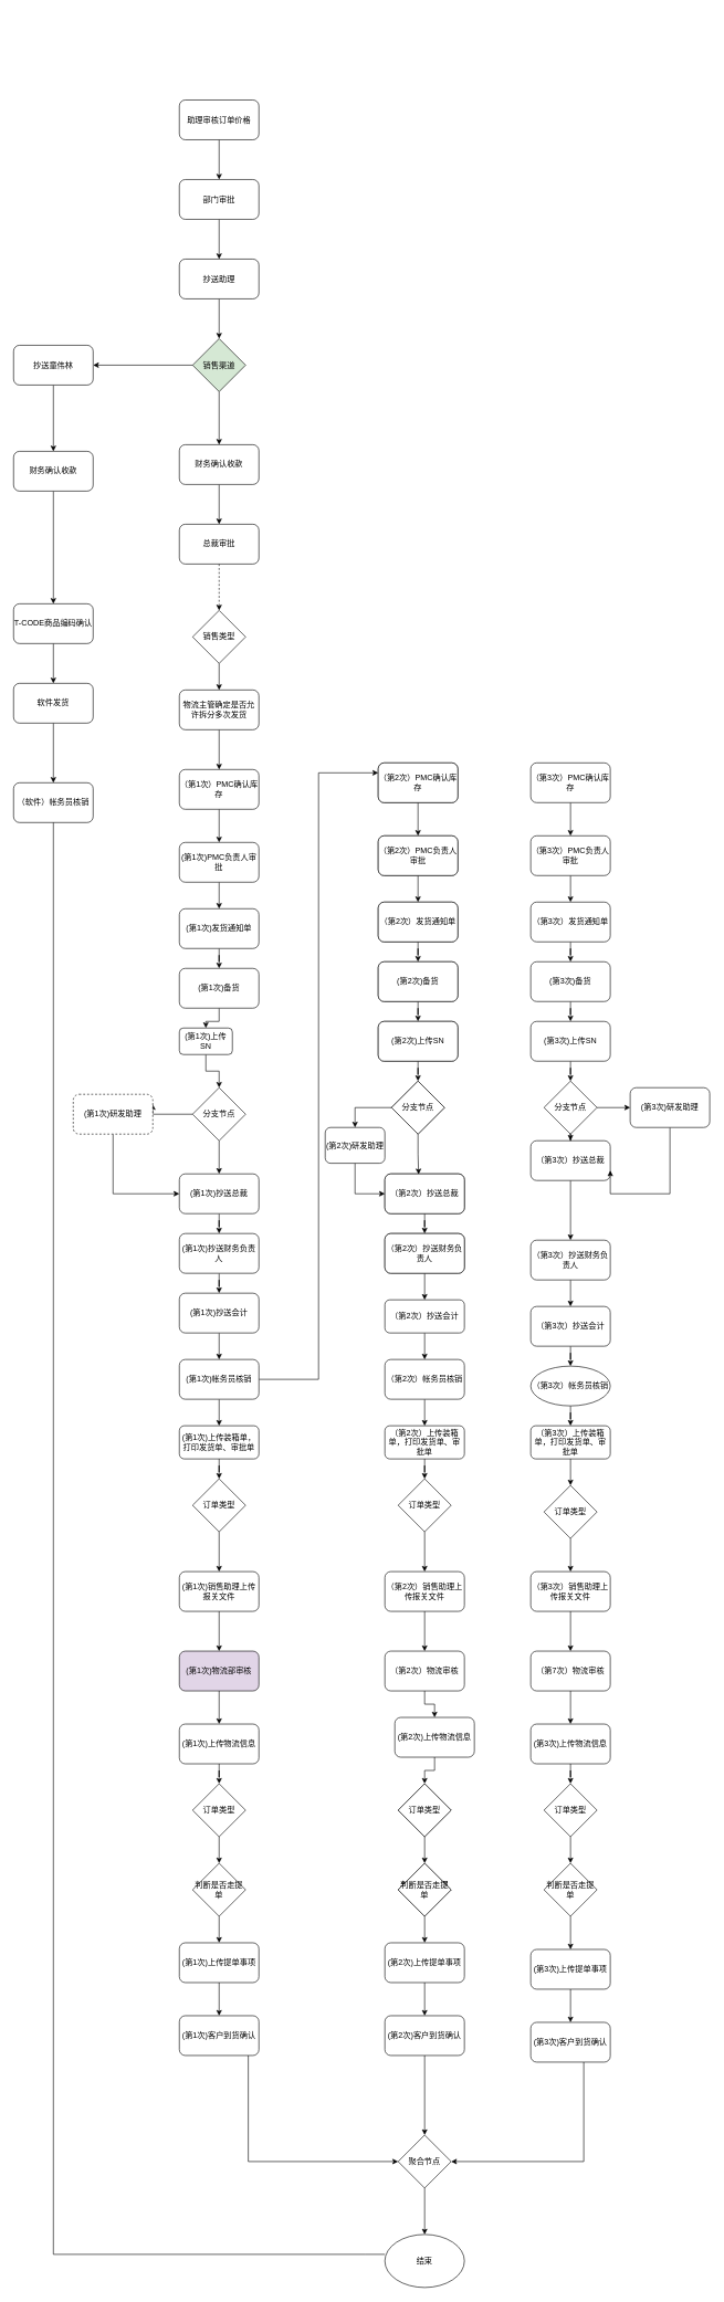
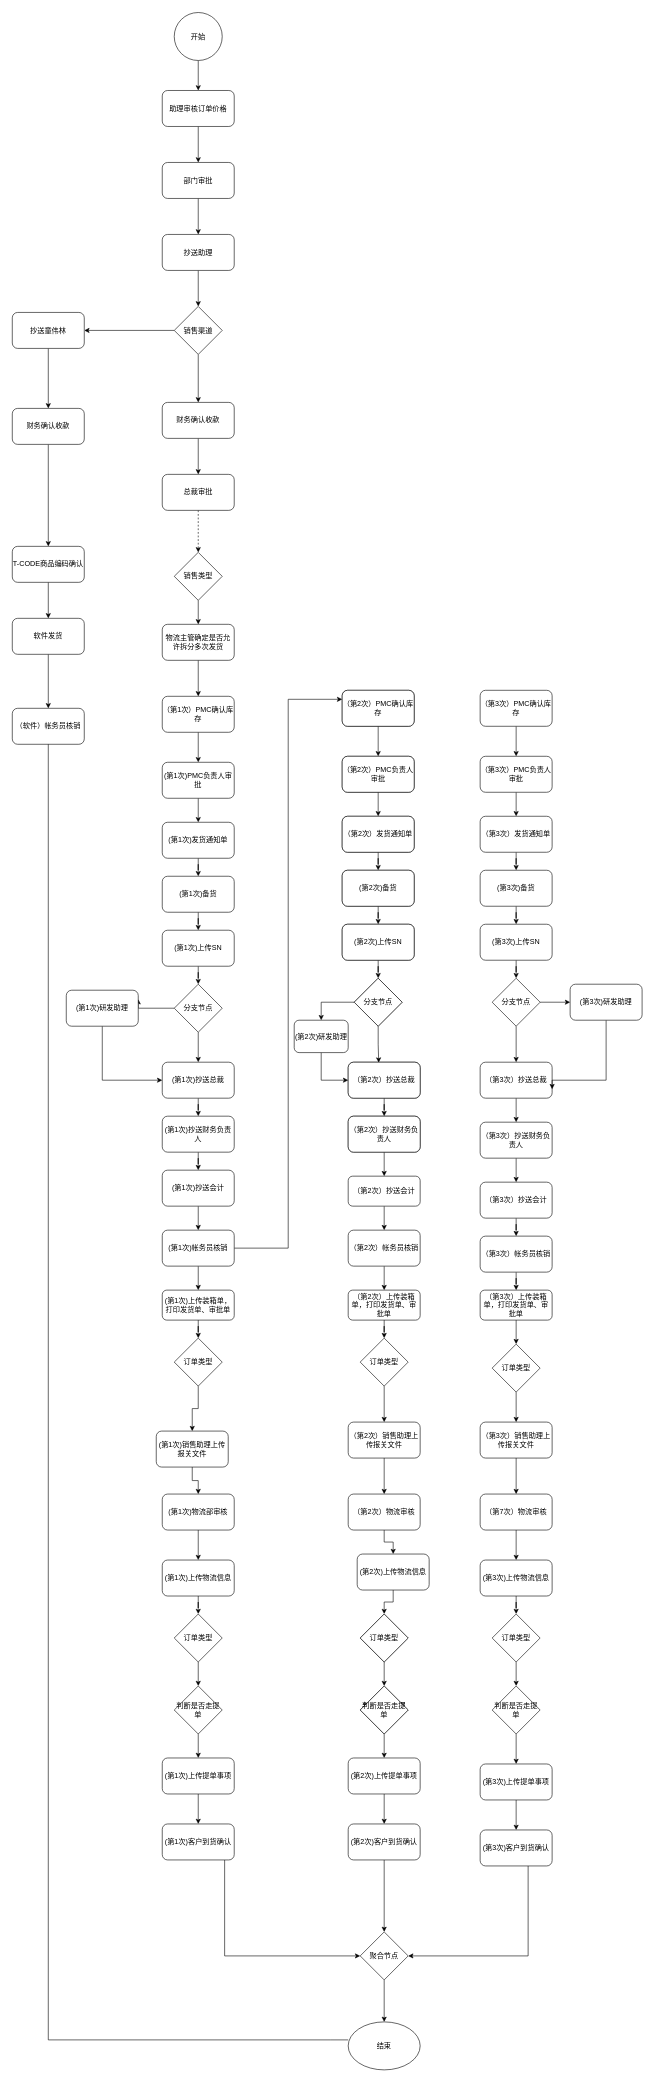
+ <mxCell id="3" value="开始" style="ellipse;whiteSpace=wrap;html=1;aspect=fixed;" vertex="1" parent="1"><mxGeometry x="290" y="20" width="80" height="80" as="geometry" /></mxCell>
+ <mxCell id="2" style="edgeStyle=orthogonalEdgeStyle;rounded=0;orthogonalLoop=1;jettySize=auto;html=1;" edge="1" parent="1" source="3" target="5"><mxGeometry relative="1" as="geometry" /></mxCell>
- <mxCell id="12" value="销售渠道" style="rhombus;whiteSpace=wrap;html=1;fillColor=#d5e8d4;" vertex="1" parent="1"><mxGeometry x="290" y="510" width="80" height="80" as="geometry" /></mxCell>
+ <mxCell id="12" value="销售渠道" style="rhombus;whiteSpace=wrap;html=1;" vertex="1" parent="1"><mxGeometry x="290" y="510" width="80" height="80" as="geometry" /></mxCell>
- <mxCell id="39" value="(第1次)上传SN" style="rounded=1;whiteSpace=wrap;html=1;" vertex="1" parent="1"><mxGeometry x="270" y="1550" width="80" height="40" as="geometry" /></mxCell>
+ <mxCell id="39" value="(第1次)上传SN" style="rounded=1;whiteSpace=wrap;html=1;" vertex="1" parent="1"><mxGeometry x="270" y="1550" width="120" height="60" as="geometry" /></mxCell>
- <mxCell id="48" value="(第1次)研发助理" style="rounded=1;whiteSpace=wrap;html=1;dashed=1;" vertex="1" parent="1"><mxGeometry x="110" y="1650" width="120" height="60" as="geometry" /></mxCell>
+ <mxCell id="48" value="(第1次)研发助理" style="rounded=1;whiteSpace=wrap;html=1;" vertex="1" parent="1"><mxGeometry x="110" y="1650" width="120" height="60" as="geometry" /></mxCell>
- <mxCell id="137" value="（第3次）抄送总裁" style="rounded=1;whiteSpace=wrap;html=1;" vertex="1" parent="1"><mxGeometry x="800" y="1720" width="120" height="60" as="geometry" /></mxCell>
+ <mxCell id="137" value="（第3次）抄送总裁" style="rounded=1;whiteSpace=wrap;html=1;" vertex="1" parent="1"><mxGeometry x="800" y="1770" width="120" height="60" as="geometry" /></mxCell>
- <mxCell id="143" value="（第3次）帐务员核销" style="ellipse;whiteSpace=wrap;html=1;" vertex="1" parent="1"><mxGeometry x="800" y="2060" width="120" height="60" as="geometry" /></mxCell>
+ <mxCell id="143" value="（第3次）帐务员核销" style="rounded=1;whiteSpace=wrap;html=1;" vertex="1" parent="1"><mxGeometry x="800" y="2060" width="120" height="60" as="geometry" /></mxCell>
- <mxCell id="59" value="(第1次)销售助理上传报关文件" style="rounded=1;whiteSpace=wrap;html=1;" vertex="1" parent="1"><mxGeometry x="270" y="2370" width="120" height="60" as="geometry" /></mxCell>
+ <mxCell id="59" value="(第1次)销售助理上传报关文件" style="rounded=1;whiteSpace=wrap;html=1;" vertex="1" parent="1"><mxGeometry x="260" y="2385" width="120" height="60" as="geometry" /></mxCell>
- <mxCell id="61" value="(第1次)物流部审核" style="rounded=1;whiteSpace=wrap;html=1;fillColor=#e1d5e7;" vertex="1" parent="1"><mxGeometry x="270" y="2490" width="120" height="60" as="geometry" /></mxCell>
+ <mxCell id="61" value="(第1次)物流部审核" style="rounded=1;whiteSpace=wrap;html=1;" vertex="1" parent="1"><mxGeometry x="270" y="2490" width="120" height="60" as="geometry" /></mxCell>
